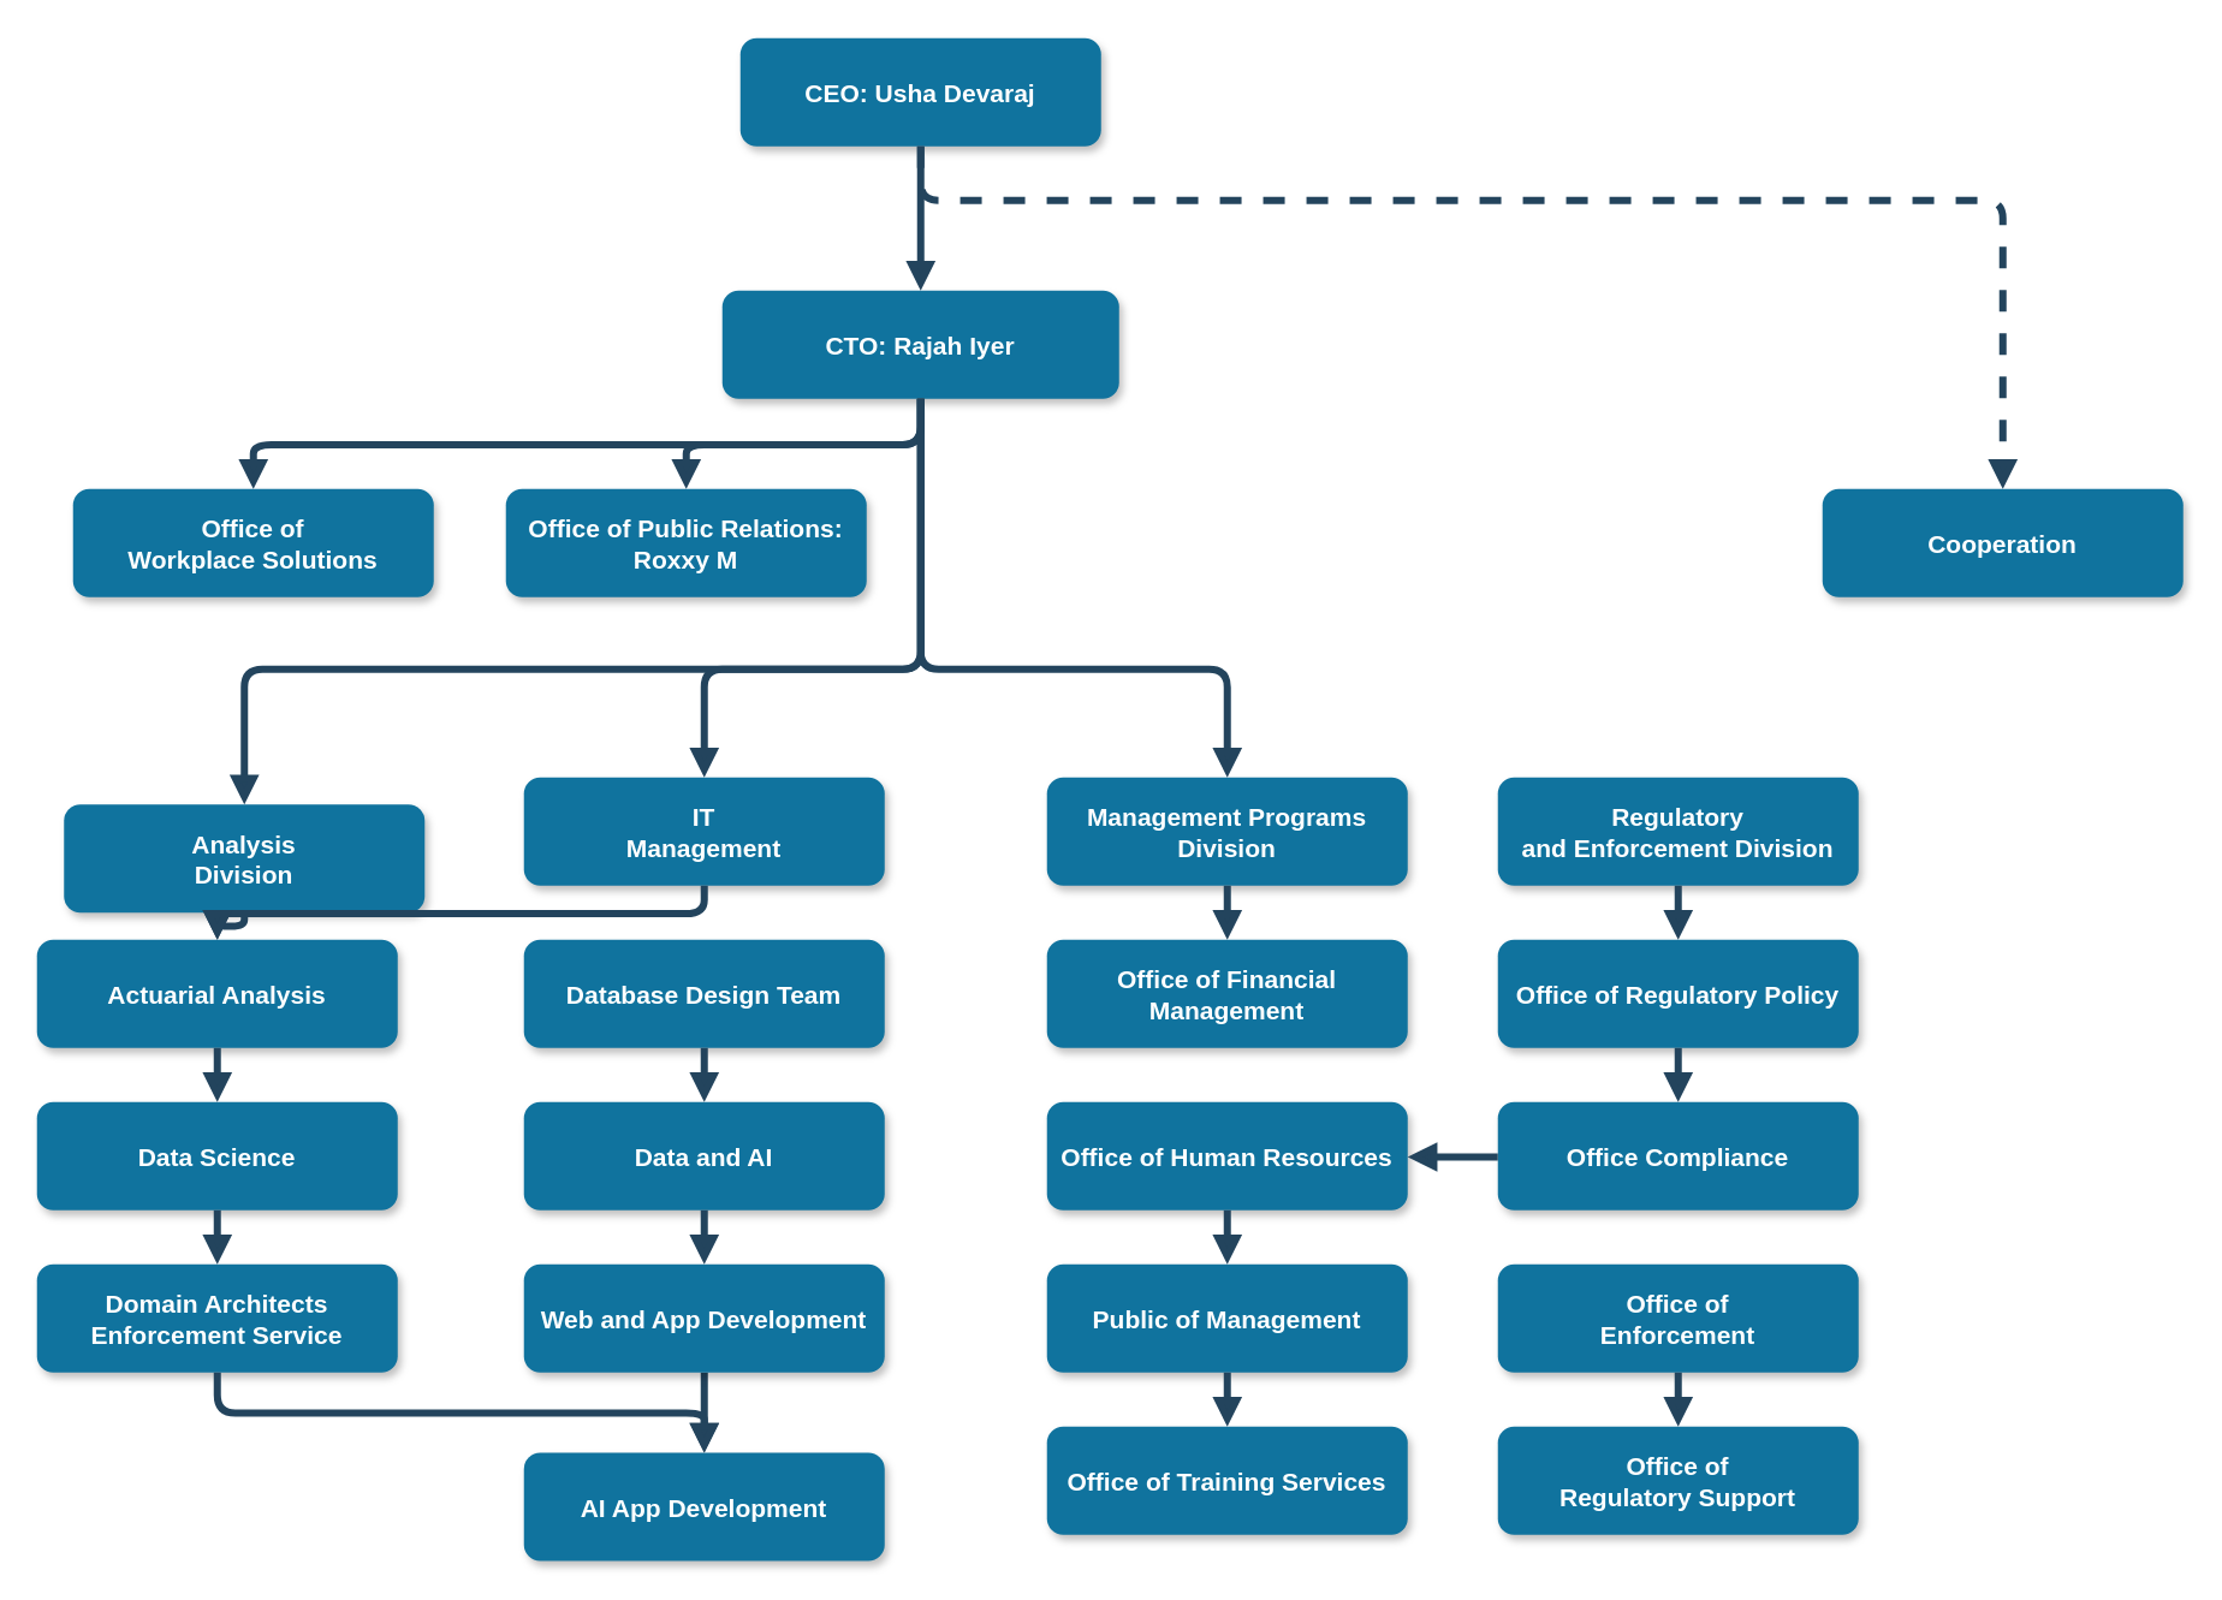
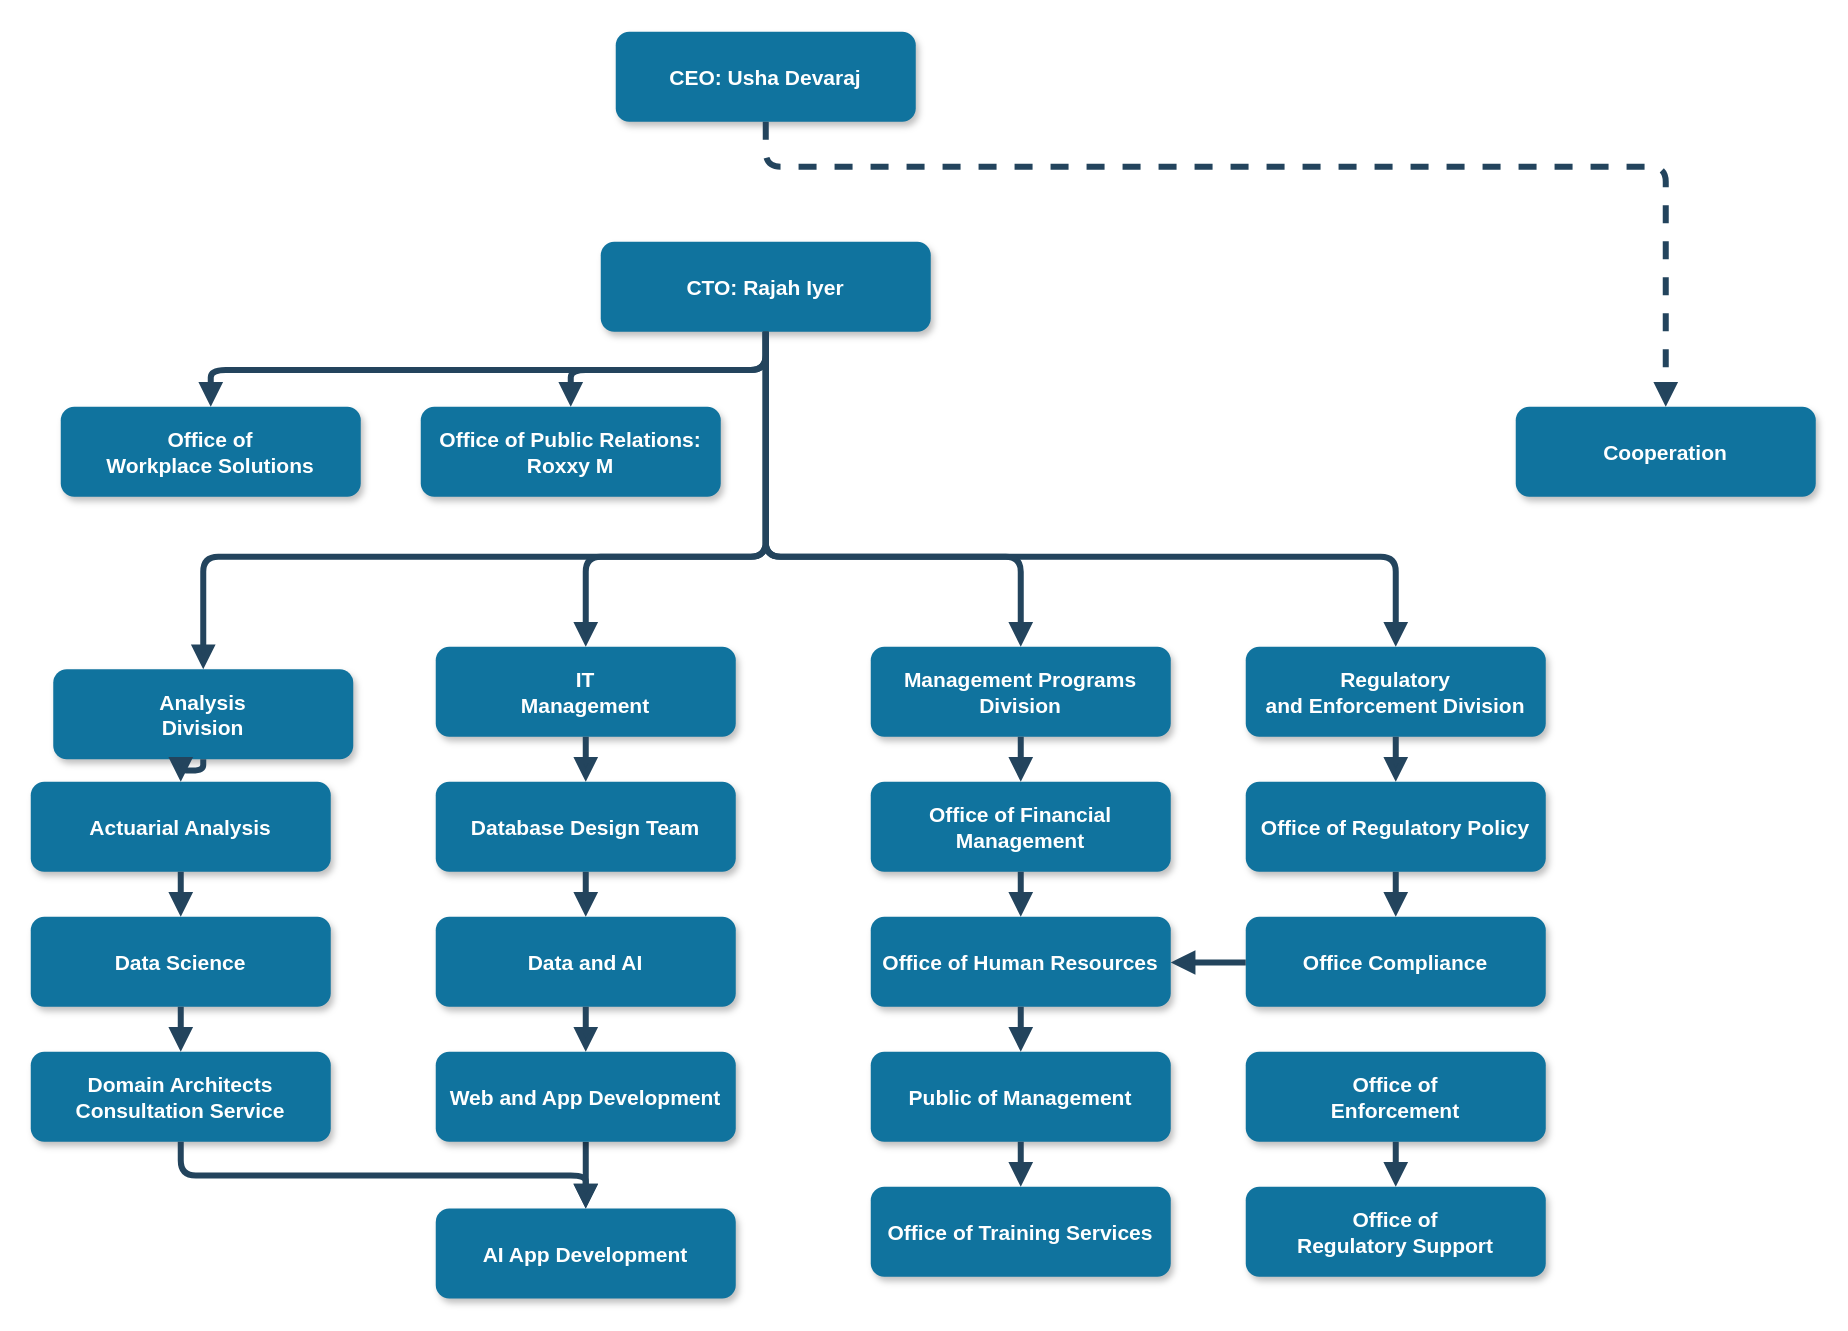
- <mxCell id="27" value="" style="edgeStyle=elbowEdgeStyle;elbow=vertical;strokeWidth=4;endArrow=block;endFill=1;fontStyle=1;strokeColor=#23445D;" parent="1" source="2" target="3" edge="1"><mxGeometry x="22" y="165.5" width="100" height="100" as="geometry"><mxPoint x="-240" y="80.5" as="sourcePoint" /><mxPoint x="-140" y="-19.5" as="targetPoint" /></mxGeometry></mxCell>
+ <mxCell id="32" value="" style="edgeStyle=elbowEdgeStyle;elbow=vertical;strokeWidth=4;endArrow=block;endFill=1;fontStyle=1;strokeColor=#23445D;" parent="1" source="3" target="22" edge="1"><mxGeometry x="22" y="165.5" width="100" height="100" as="geometry"><mxPoint x="-240" y="80.5" as="sourcePoint" /><mxPoint x="-140" y="-19.5" as="targetPoint" /><Array as="points"><mxPoint x="710" y="370.5" /></Array></mxGeometry></mxCell>
- <mxCell id="37" value="" style="edgeStyle=elbowEdgeStyle;elbow=vertical;strokeWidth=4;endArrow=block;endFill=1;fontStyle=1;strokeColor=#23445D;" parent="1" source="12" target="8" edge="1"><mxGeometry x="62" y="165.5" width="100" height="100" as="geometry"><mxPoint x="-200" y="80.5" as="sourcePoint" /><mxPoint x="-100" y="-19.5" as="targetPoint" /></mxGeometry></mxCell>
+ <mxCell id="37" value="" style="edgeStyle=elbowEdgeStyle;elbow=vertical;strokeWidth=4;endArrow=block;endFill=1;fontStyle=1;strokeColor=#23445D;" parent="1" source="12" target="13" edge="1"><mxGeometry x="62" y="165.5" width="100" height="100" as="geometry"><mxPoint x="-200" y="80.5" as="sourcePoint" /><mxPoint x="-100" y="-19.5" as="targetPoint" /></mxGeometry></mxCell>
+ <mxCell id="41" value="" style="edgeStyle=elbowEdgeStyle;elbow=vertical;strokeWidth=4;endArrow=block;endFill=1;fontStyle=1;strokeColor=#23445D;" parent="1" source="18" target="19" edge="1"><mxGeometry x="72" y="175.5" width="100" height="100" as="geometry"><mxPoint x="-190" y="90.5" as="sourcePoint" /><mxPoint x="-90" y="-9.5" as="targetPoint" /></mxGeometry></mxCell>
- <mxCell id="10" value="Domain Architects&#10;Enforcement Service" style="rounded=1;fillColor=#10739E;strokeColor=none;shadow=1;gradientColor=none;fontStyle=1;fontColor=#FFFFFF;fontSize=14;" parent="1" vertex="1"><mxGeometry x="20" y="700.5" width="200" height="60" as="geometry" /></mxCell>
+ <mxCell id="10" value="Domain Architects&#10;Consultation Service" style="rounded=1;fillColor=#10739E;strokeColor=none;shadow=1;gradientColor=none;fontStyle=1;fontColor=#FFFFFF;fontSize=14;" parent="1" vertex="1"><mxGeometry x="20" y="700.5" width="200" height="60" as="geometry" /></mxCell>
